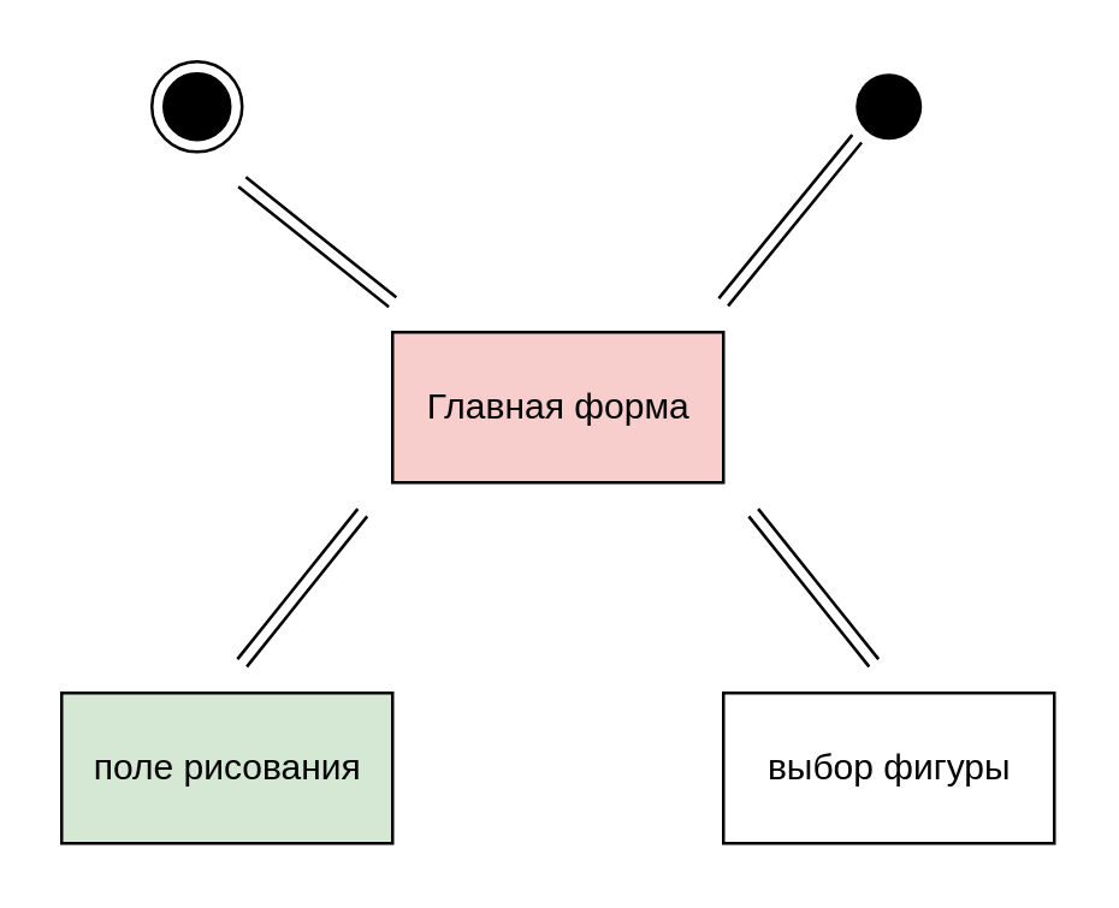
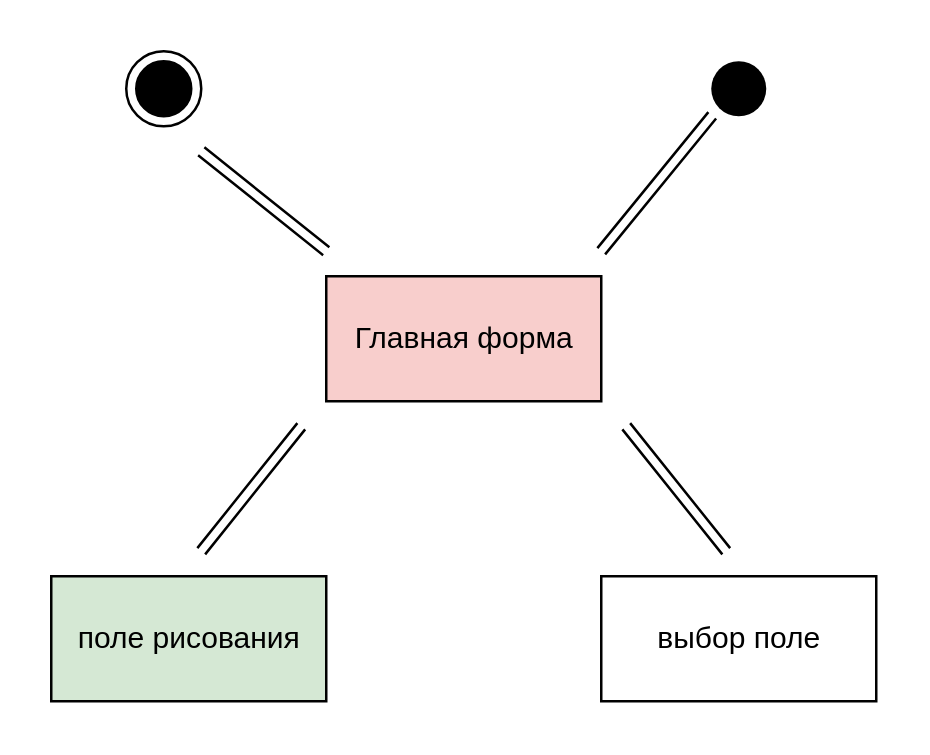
- <mxCell id="6" value="выбор фигуры" style="html=1;shadow=0;strokeColor=#000000;" vertex="1" parent="1"><mxGeometry x="240" y="230" width="110" height="50" as="geometry" /></mxCell>
+ <mxCell id="6" value="выбор поле" style="html=1;shadow=0;strokeColor=#000000;" vertex="1" parent="1"><mxGeometry x="240" y="230" width="110" height="50" as="geometry" /></mxCell>
